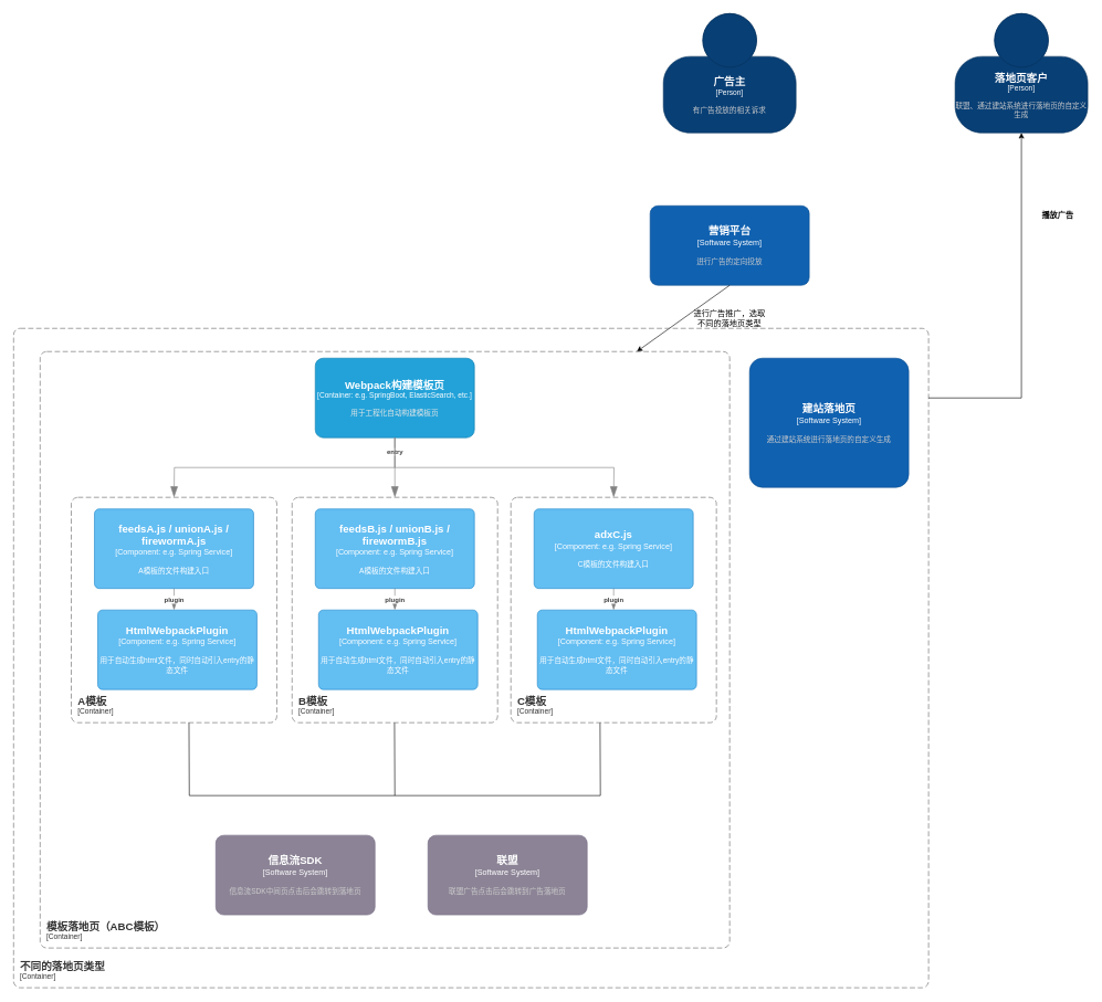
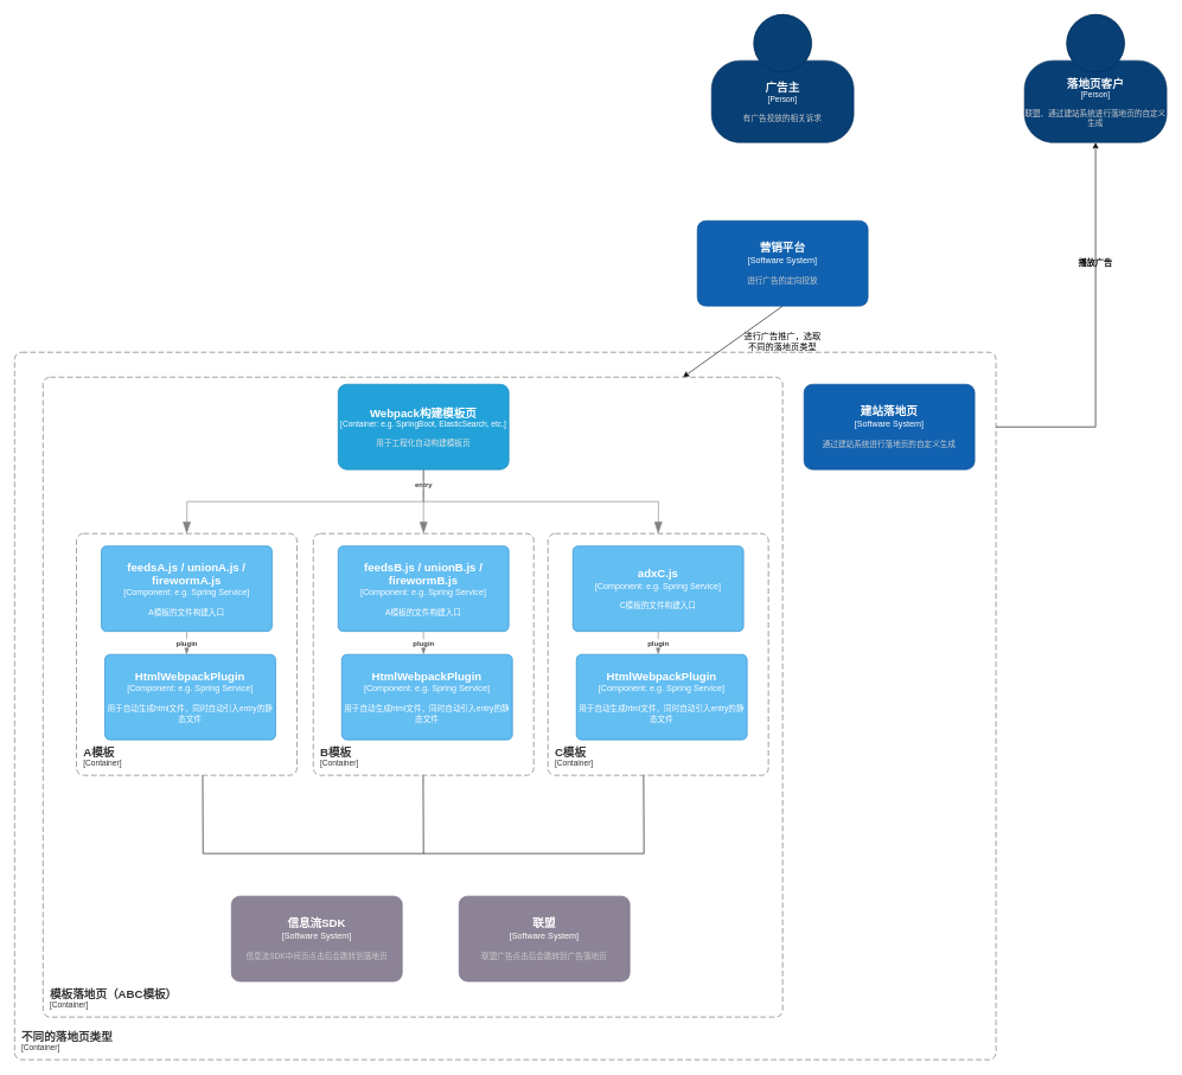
- <mxCell id="10" value="&lt;b&gt;播放广告&lt;/b&gt;" style="text;html=1;strokeColor=none;fillColor=none;align=center;verticalAlign=middle;whiteSpace=wrap;rounded=0;" parent="1" vertex="1"><mxGeometry x="1565" y="310" width="60" height="30" as="geometry" /></mxCell>
+ <mxCell id="10" value="&lt;b&gt;播放广告&lt;/b&gt;" style="text;html=1;strokeColor=none;fillColor=none;align=center;verticalAlign=middle;whiteSpace=wrap;rounded=0;" parent="1" vertex="1"><mxGeometry x="1510" y="355" width="60" height="30" as="geometry" /></mxCell>
- <mxCell id="3" value="&lt;font style=&quot;font-size: 16px&quot;&gt;&lt;b&gt;建站落地页&lt;/b&gt;&lt;/font&gt;&lt;div&gt;[Software System]&lt;/div&gt;&lt;br&gt;&lt;div&gt;&lt;font style=&quot;font-size: 11px&quot;&gt;&lt;font color=&quot;#cccccc&quot;&gt;通过建站系统进行落地页的自定义生成&lt;/font&gt;&lt;/div&gt;" style="rounded=1;whiteSpace=wrap;html=1;labelBackgroundColor=none;fillColor=#1061B0;fontColor=#ffffff;align=center;arcSize=10;strokeColor=#0D5091;metaEdit=1;resizable=0;points=[[0.25,0,0],[0.5,0,0],[0.75,0,0],[1,0.25,0],[1,0.5,0],[1,0.75,0],[0.75,1,0],[0.5,1,0],[0.25,1,0],[0,0.75,0],[0,0.5,0],[0,0.25,0]];" parent="1" vertex="1"><mxGeometry x="1130" y="540" width="240" height="195" as="geometry" /></mxCell>
+ <mxCell id="3" value="&lt;font style=&quot;font-size: 16px&quot;&gt;&lt;b&gt;建站落地页&lt;/b&gt;&lt;/font&gt;&lt;div&gt;[Software System]&lt;/div&gt;&lt;br&gt;&lt;div&gt;&lt;font style=&quot;font-size: 11px&quot;&gt;&lt;font color=&quot;#cccccc&quot;&gt;通过建站系统进行落地页的自定义生成&lt;/font&gt;&lt;/div&gt;" style="rounded=1;whiteSpace=wrap;html=1;labelBackgroundColor=none;fillColor=#1061B0;fontColor=#ffffff;align=center;arcSize=10;strokeColor=#0D5091;metaEdit=1;resizable=0;points=[[0.25,0,0],[0.5,0,0],[0.75,0,0],[1,0.25,0],[1,0.5,0],[1,0.75,0],[0.75,1,0],[0.5,1,0],[0.25,1,0],[0,0.75,0],[0,0.5,0],[0,0.25,0]];" parent="1" vertex="1"><mxGeometry x="1130" y="540" width="240" height="120" as="geometry" /></mxCell>
